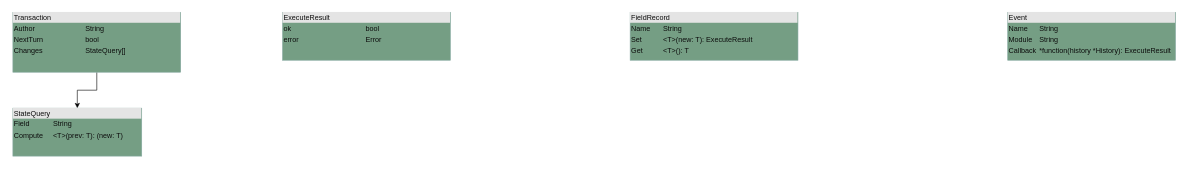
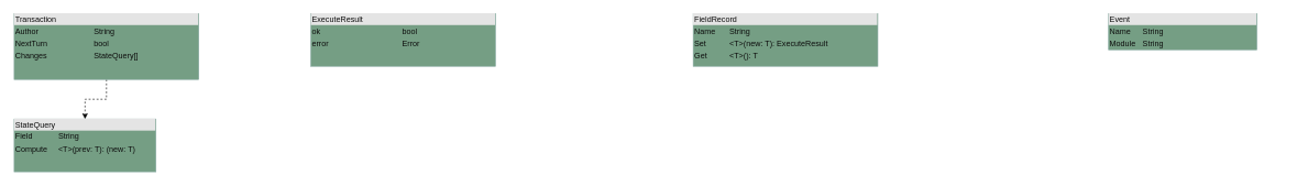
- <mxCell id="7" value="&lt;div style=&quot;box-sizing:border-box;width:100%;background:#e4e4e4;padding:2px;&quot;&gt;Event&lt;/div&gt;&lt;table style=&quot;width:100%;font-size:1em;&quot; cellpadding=&quot;2&quot; cellspacing=&quot;0&quot;&gt;&lt;tbody&gt;&lt;tr&gt;&lt;td&gt;Name&lt;/td&gt;&lt;td&gt;String&lt;/td&gt;&lt;/tr&gt;&lt;tr&gt;&lt;td&gt;Module&lt;/td&gt;&lt;td&gt;String&lt;/td&gt;&lt;/tr&gt;&lt;tr&gt;&lt;td&gt;Callback&lt;/td&gt;&lt;td&gt;*function(history *History): ExecuteResult&lt;/td&gt;&lt;/tr&gt;&lt;/tbody&gt;&lt;/table&gt;" style="verticalAlign=top;align=left;overflow=fill;html=1;whiteSpace=wrap;fillColor=#759E84;fontColor=#0D0D0D;strokeColor=#85A8A0;" parent="1" vertex="1"><mxGeometry x="1680" y="20" width="280" height="80" as="geometry" /></mxCell>
+ <mxCell id="7" value="&lt;div style=&quot;box-sizing:border-box;width:100%;background:#e4e4e4;padding:2px;&quot;&gt;Event&lt;/div&gt;&lt;table style=&quot;width:100%;font-size:1em;&quot; cellpadding=&quot;2&quot; cellspacing=&quot;0&quot;&gt;&lt;tbody&gt;&lt;tr&gt;&lt;td&gt;Name&lt;/td&gt;&lt;td&gt;String&lt;/td&gt;&lt;/tr&gt;&lt;tr&gt;&lt;td&gt;Module&lt;/td&gt;&lt;td&gt;String&lt;/td&gt;&lt;/tr&gt;&lt;tr&gt;&lt;td&gt;Callback&lt;/td&gt;&lt;td&gt;*function(history *History): ExecuteResult&lt;/td&gt;&lt;/tr&gt;&lt;/tbody&gt;&lt;/table&gt;" style="verticalAlign=top;align=left;overflow=fill;html=1;whiteSpace=wrap;fillColor=#759E84;fontColor=#0D0D0D;strokeColor=#85A8A0;" parent="1" vertex="1"><mxGeometry x="1680" y="20" width="225" height="55" as="geometry" /></mxCell>
- <mxCell id="2" style="edgeStyle=orthogonalEdgeStyle;rounded=0;orthogonalLoop=1;jettySize=auto;html=1;" parent="1" source="3" target="4" edge="1"><mxGeometry relative="1" as="geometry" /></mxCell>
+ <mxCell id="2" style="edgeStyle=orthogonalEdgeStyle;rounded=0;orthogonalLoop=1;jettySize=auto;html=1;dashed=1;" parent="1" source="3" target="4" edge="1"><mxGeometry relative="1" as="geometry" /></mxCell>
